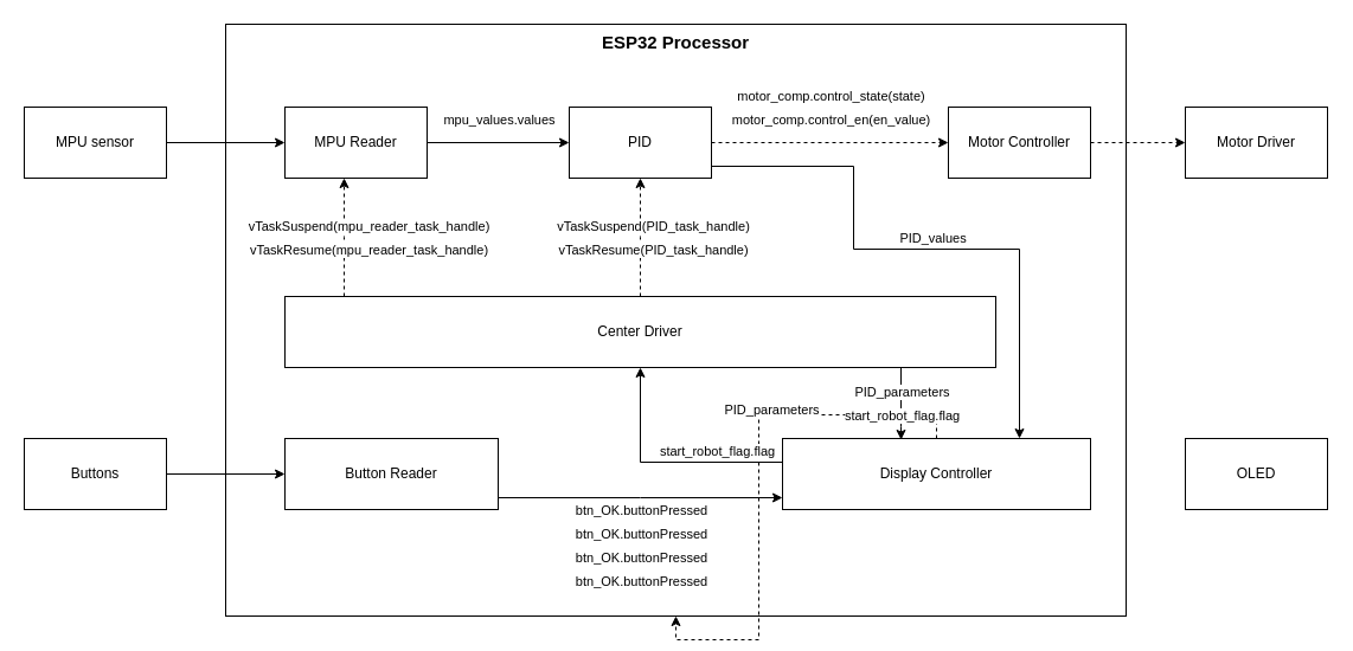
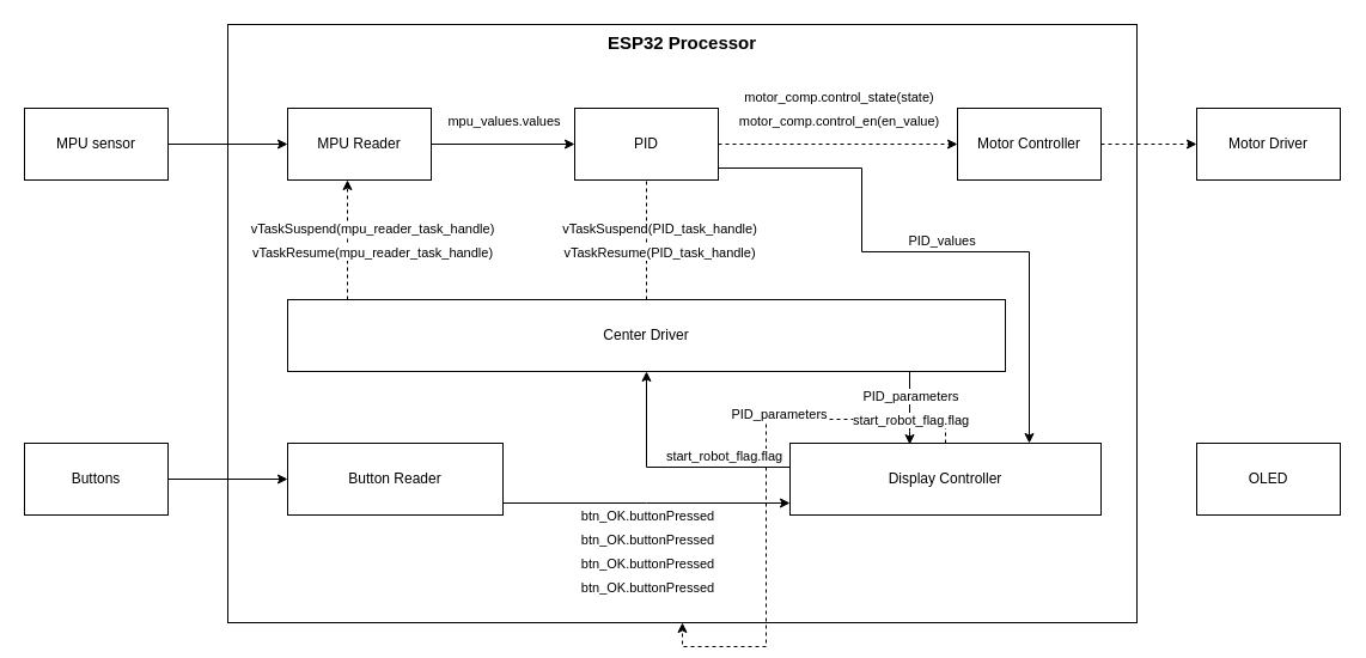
- <mxCell id="18" style="edgeStyle=orthogonalEdgeStyle;rounded=0;orthogonalLoop=1;jettySize=auto;html=1;dashed=1;" parent="1" source="27" target="8" edge="1"><mxGeometry relative="1" as="geometry"><Array as="points"><mxPoint x="540" y="200" /><mxPoint x="540" y="200" /></Array></mxGeometry></mxCell>
+ <mxCell id="18" style="edgeStyle=orthogonalEdgeStyle;rounded=0;orthogonalLoop=1;jettySize=auto;html=1;dashed=1;endArrow=none;" parent="1" source="27" target="8" edge="1"><mxGeometry relative="1" as="geometry"><Array as="points"><mxPoint x="540" y="200" /><mxPoint x="540" y="200" /></Array></mxGeometry></mxCell>
